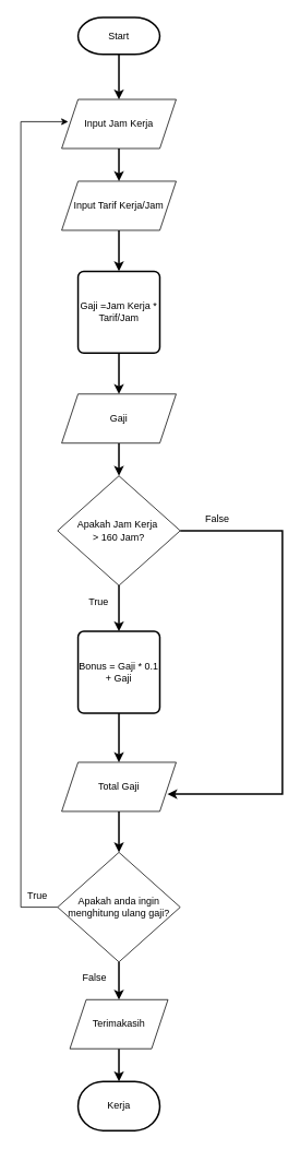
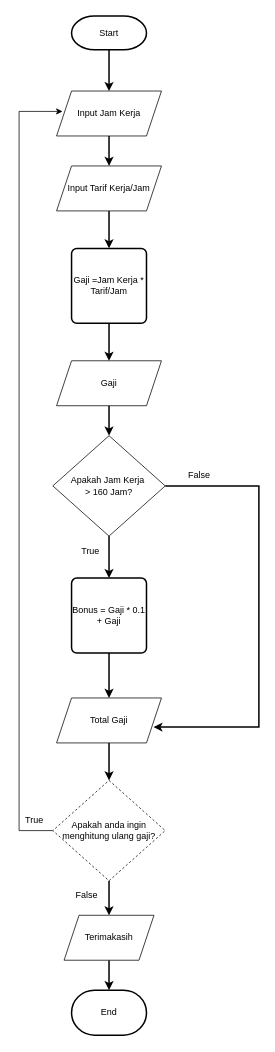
- <mxCell id="22" value="Apakah anda ingin menghitung ulang gaji?" style="rhombus;whiteSpace=wrap;html=1;" vertex="1" parent="1"><mxGeometry x="70" y="1040" width="150" height="134" as="geometry" /></mxCell>
+ <mxCell id="22" value="Apakah anda ingin menghitung ulang gaji?" style="rhombus;whiteSpace=wrap;html=1;dashed=1;" vertex="1" parent="1"><mxGeometry x="70" y="1040" width="150" height="134" as="geometry" /></mxCell>
- <mxCell id="28" value="Kerja" style="strokeWidth=2;html=1;shape=mxgraph.flowchart.terminator;whiteSpace=wrap;" vertex="1" parent="1"><mxGeometry x="95" y="1320" width="100" height="60" as="geometry" /></mxCell>
+ <mxCell id="28" value="End" style="strokeWidth=2;html=1;shape=mxgraph.flowchart.terminator;whiteSpace=wrap;" vertex="1" parent="1"><mxGeometry x="95" y="1320" width="100" height="60" as="geometry" /></mxCell>
